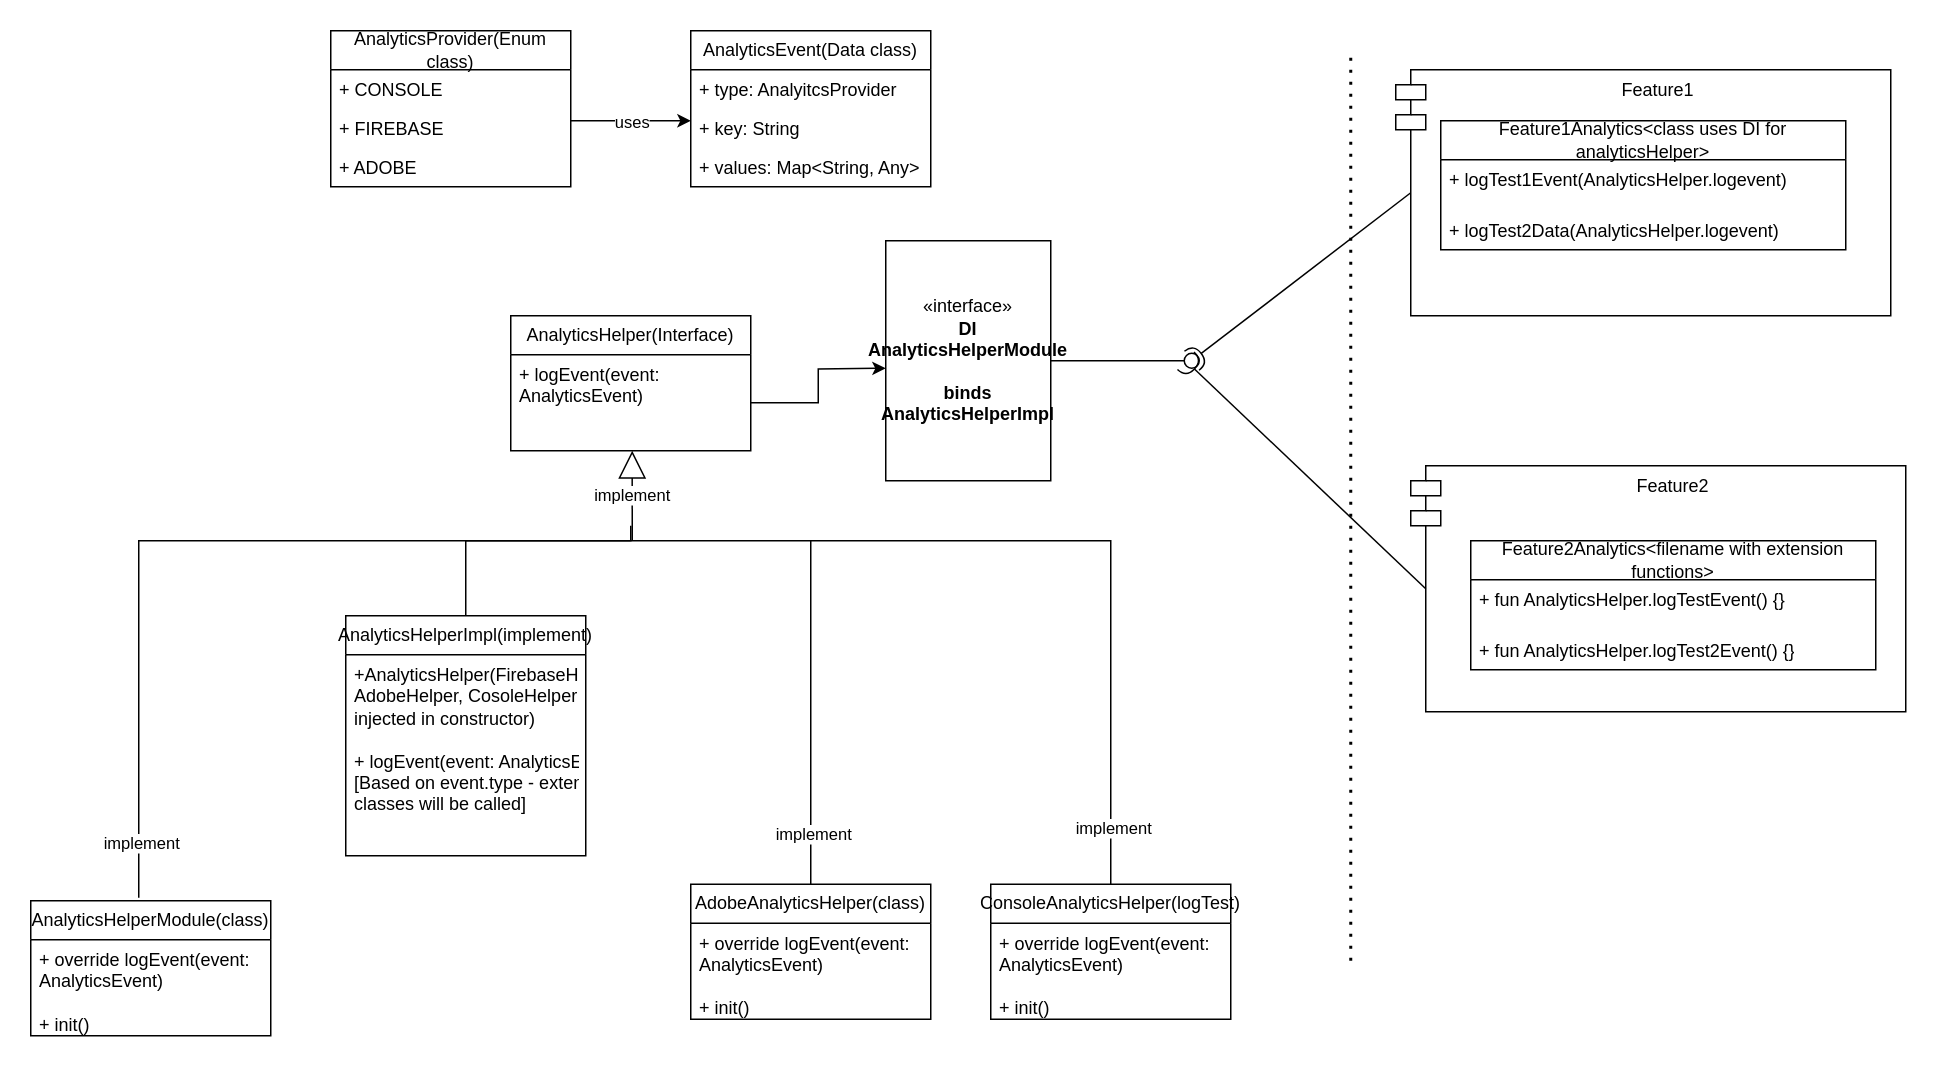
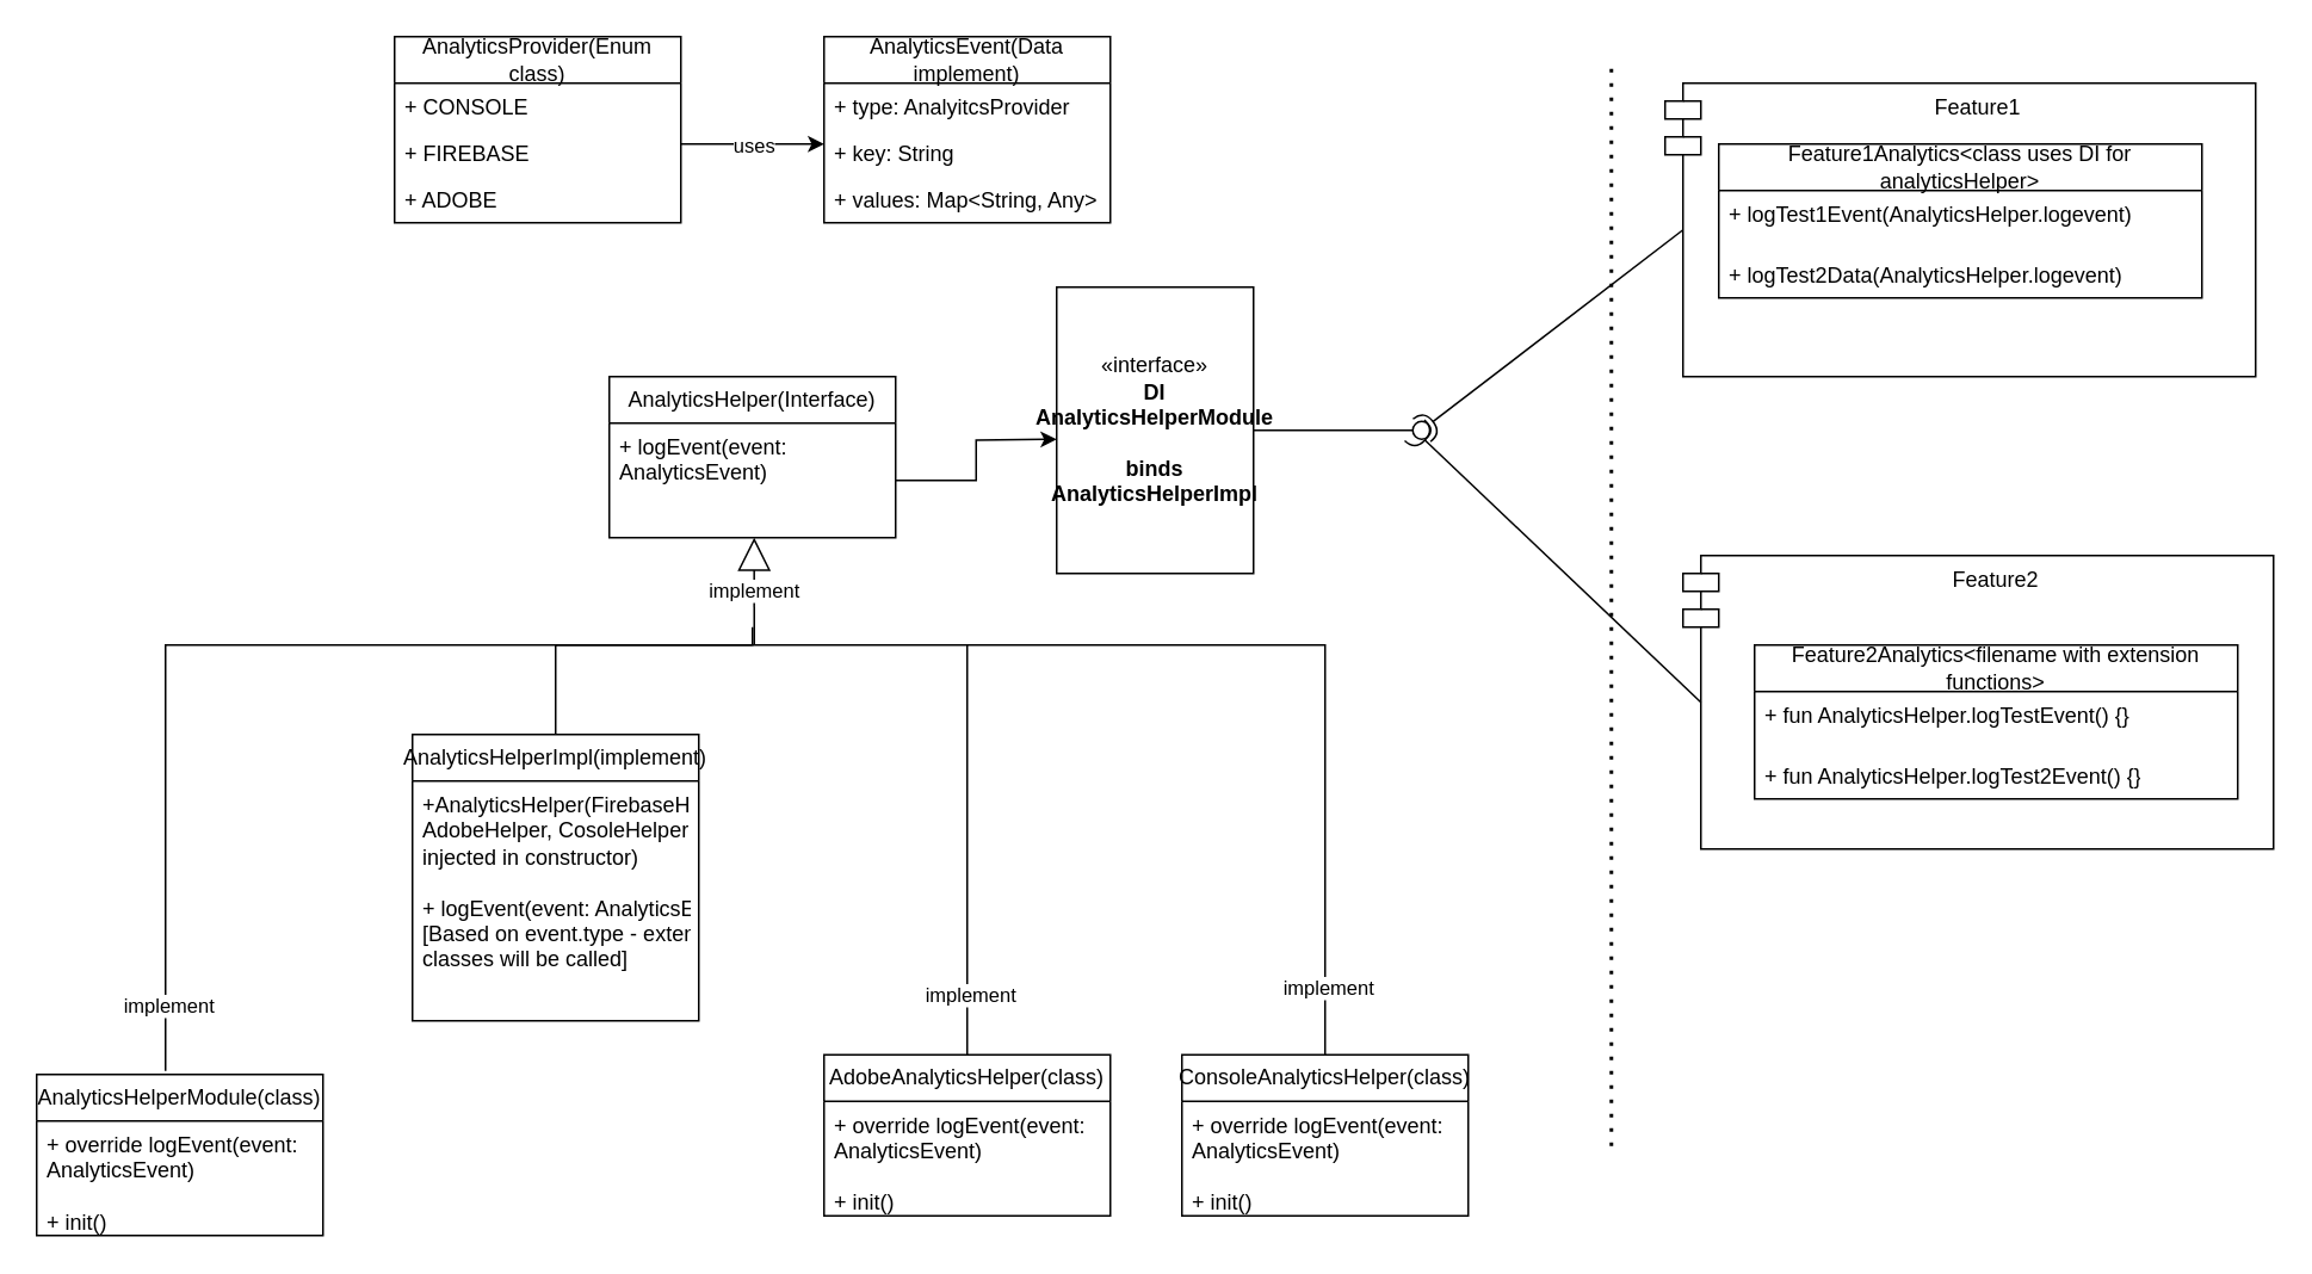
- <mxCell id="2" value="AnalyticsEvent(Data class)" style="swimlane;fontStyle=0;childLayout=stackLayout;horizontal=1;startSize=26;fillColor=none;horizontalStack=0;resizeParent=1;resizeParentMax=0;resizeLast=0;collapsible=1;marginBottom=0;whiteSpace=wrap;html=1;" vertex="1" parent="1"><mxGeometry x="460" y="20" width="160" height="104" as="geometry" /></mxCell>
+ <mxCell id="2" value="AnalyticsEvent(Data implement)" style="swimlane;fontStyle=0;childLayout=stackLayout;horizontal=1;startSize=26;fillColor=none;horizontalStack=0;resizeParent=1;resizeParentMax=0;resizeLast=0;collapsible=1;marginBottom=0;whiteSpace=wrap;html=1;" vertex="1" parent="1"><mxGeometry x="460" y="20" width="160" height="104" as="geometry" /></mxCell>
- <mxCell id="19" value="ConsoleAnalyticsHelper(logTest)" style="swimlane;fontStyle=0;childLayout=stackLayout;horizontal=1;startSize=26;fillColor=none;horizontalStack=0;resizeParent=1;resizeParentMax=0;resizeLast=0;collapsible=1;marginBottom=0;whiteSpace=wrap;html=1;" vertex="1" parent="1"><mxGeometry x="660" y="589" width="160" height="90" as="geometry" /></mxCell>
+ <mxCell id="19" value="ConsoleAnalyticsHelper(class)" style="swimlane;fontStyle=0;childLayout=stackLayout;horizontal=1;startSize=26;fillColor=none;horizontalStack=0;resizeParent=1;resizeParentMax=0;resizeLast=0;collapsible=1;marginBottom=0;whiteSpace=wrap;html=1;" vertex="1" parent="1"><mxGeometry x="660" y="589" width="160" height="90" as="geometry" /></mxCell>
